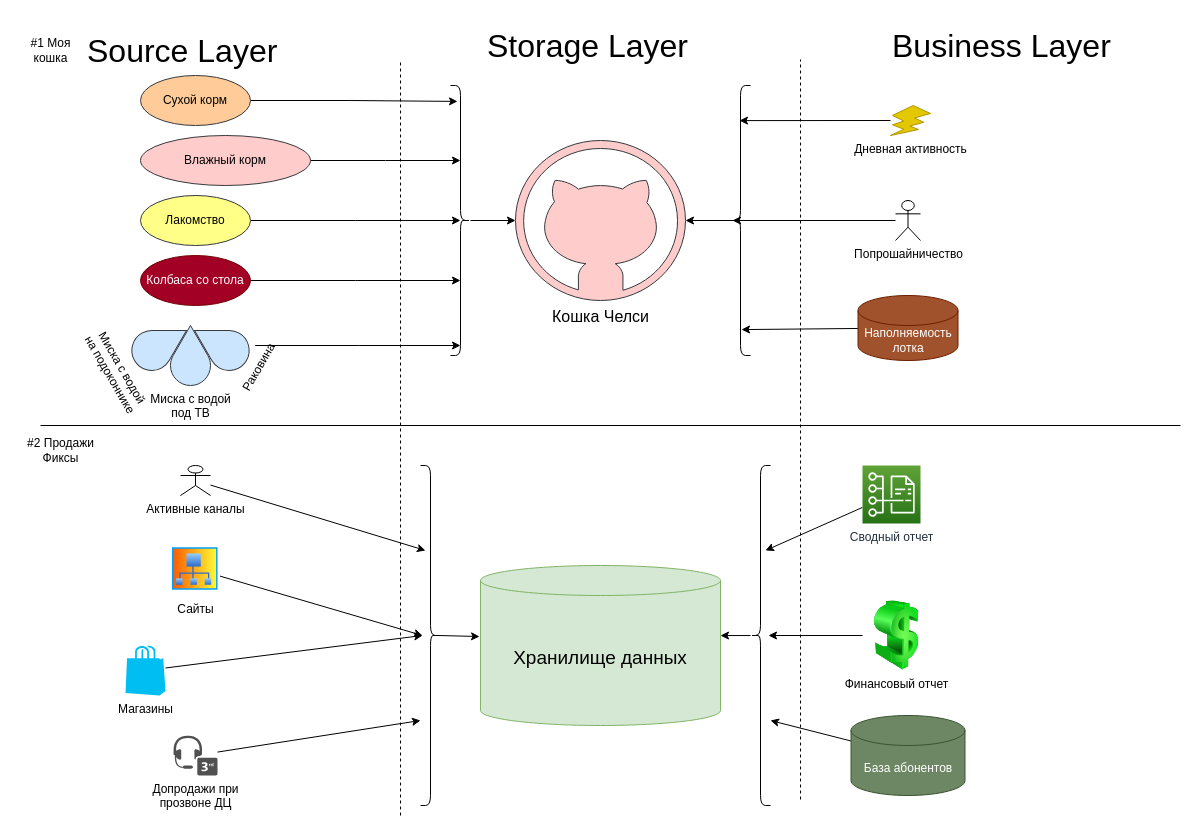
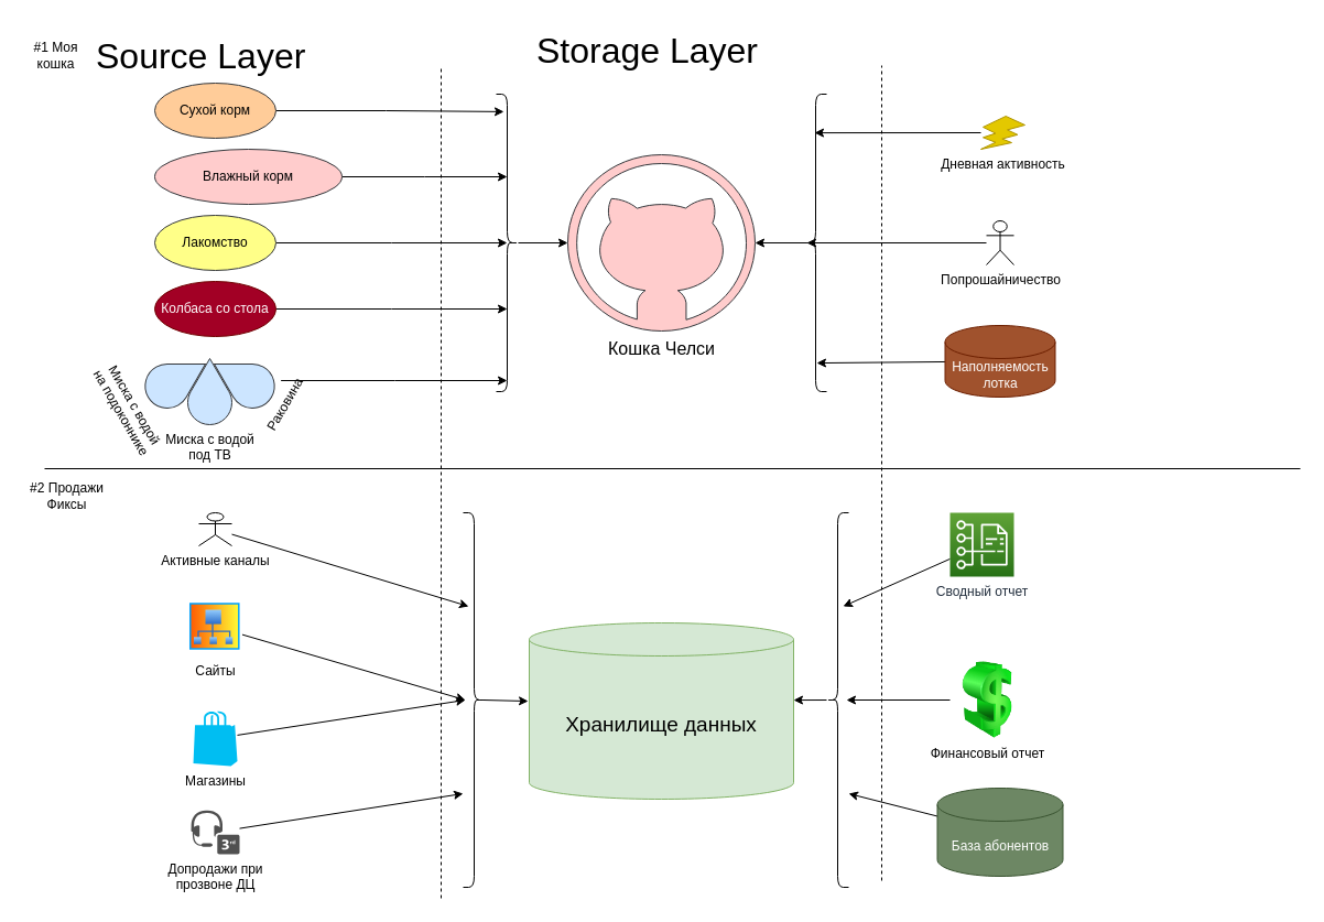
- <mxCell id="6" value="&lt;span style=&quot;font-size: 32px; font-style: normal; font-weight: 400; letter-spacing: normal; text-align: left; text-indent: 0px; text-transform: none; word-spacing: 0px; display: inline; float: none;&quot;&gt;Business Layer&lt;/span&gt;" style="text;whiteSpace=wrap;html=1;fontSize=32;" parent="1" vertex="1"><mxGeometry x="890" y="20" width="260" height="60" as="geometry" /></mxCell>
- <mxCell id="39" value="Магазины" style="verticalLabelPosition=bottom;html=1;verticalAlign=top;align=center;strokeColor=none;fillColor=#00BEF2;shape=mxgraph.azure.azure_marketplace;" vertex="1" parent="1"><mxGeometry x="125" y="645" width="40" height="50" as="geometry" /></mxCell>
+ <mxCell id="39" value="Магазины" style="verticalLabelPosition=bottom;html=1;verticalAlign=top;align=center;strokeColor=none;fillColor=#00BEF2;shape=mxgraph.azure.azure_marketplace;" vertex="1" parent="1"><mxGeometry x="175" y="645" width="40" height="50" as="geometry" /></mxCell>
